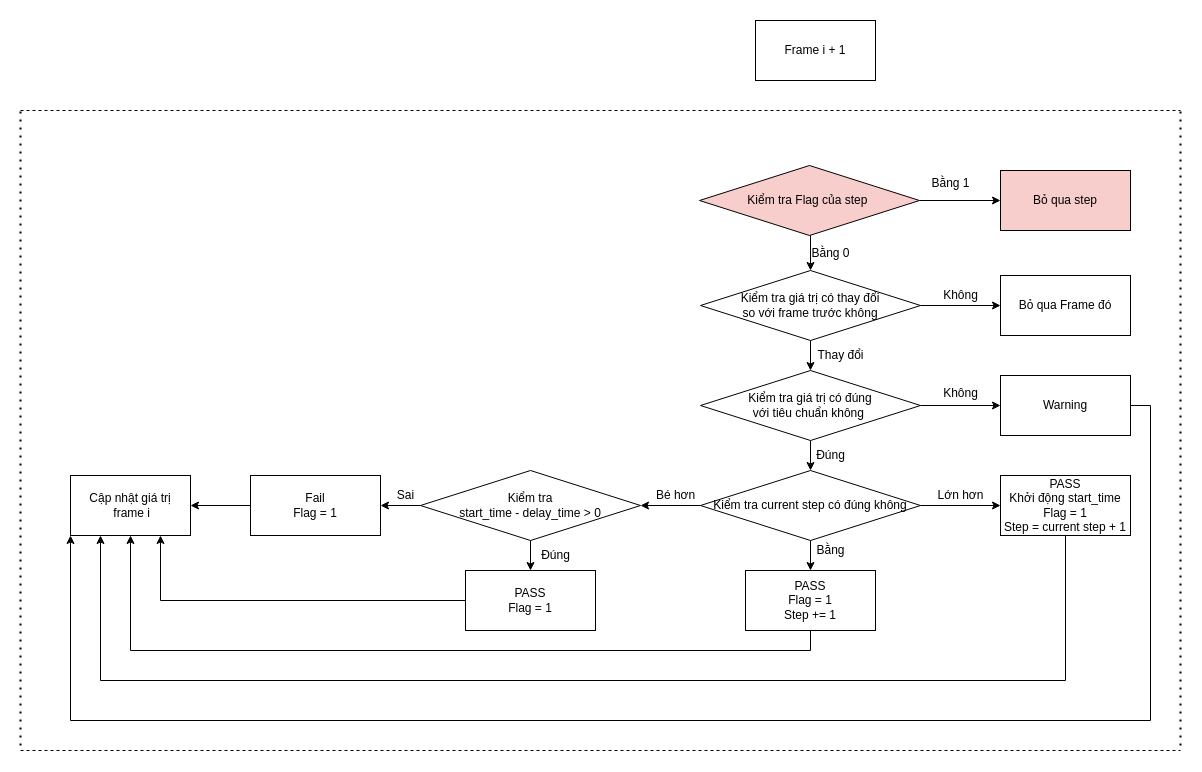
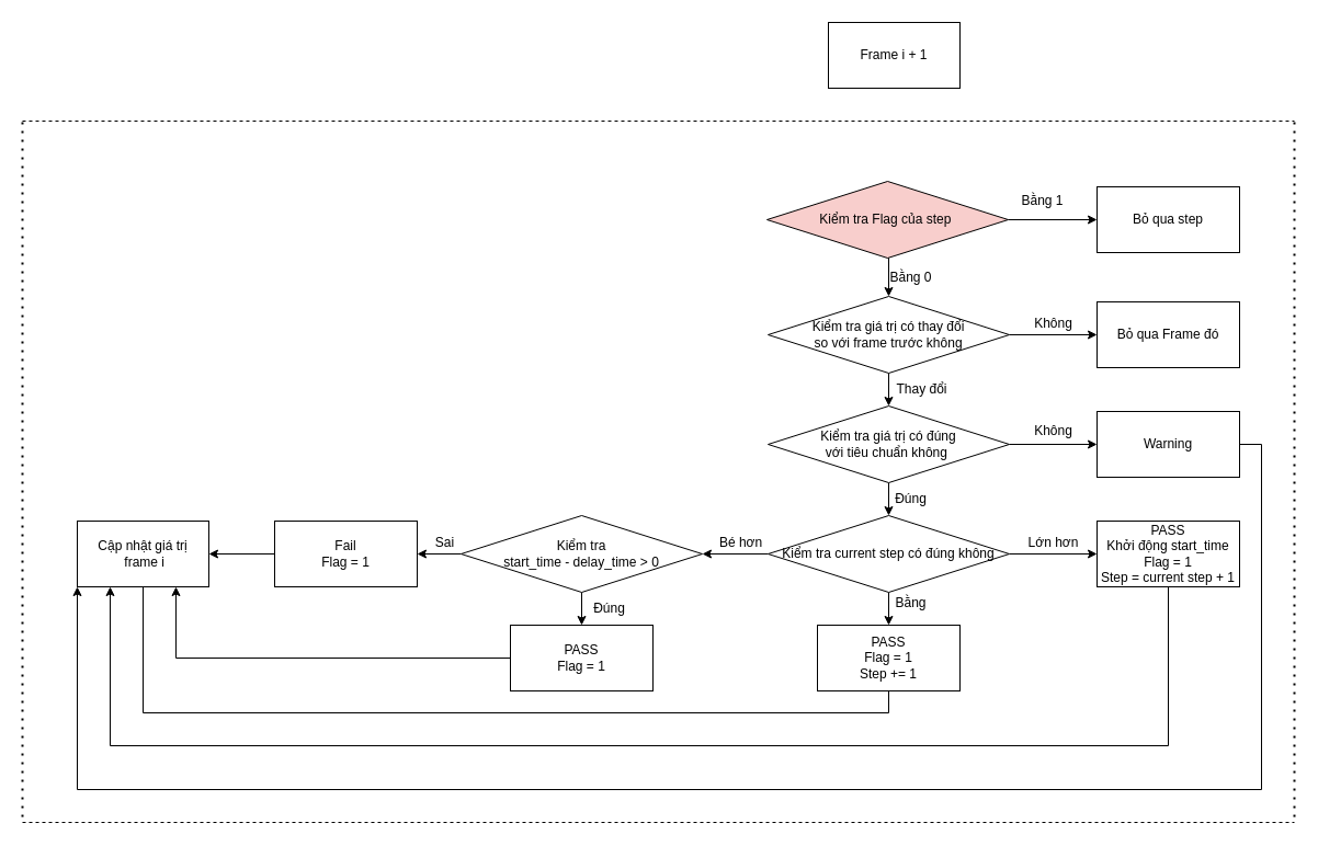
- <mxCell id="39" value="Bỏ qua step" style="rounded=0;whiteSpace=wrap;html=1;fillColor=#f8cecc;" vertex="1" parent="1"><mxGeometry x="1000" y="170" width="130" height="60" as="geometry" /></mxCell>
+ <mxCell id="39" value="Bỏ qua step" style="rounded=0;whiteSpace=wrap;html=1;" vertex="1" parent="1"><mxGeometry x="1000" y="170" width="130" height="60" as="geometry" /></mxCell>
- <mxCell id="21" style="edgeStyle=orthogonalEdgeStyle;rounded=0;orthogonalLoop=1;jettySize=auto;html=1;exitX=0.5;exitY=1;exitDx=0;exitDy=0;entryX=0.5;entryY=1;entryDx=0;entryDy=0;" edge="1" parent="1" source="22" target="40"><mxGeometry relative="1" as="geometry" /></mxCell>
+ <mxCell id="21" style="edgeStyle=orthogonalEdgeStyle;rounded=0;orthogonalLoop=1;jettySize=auto;html=1;exitX=0.5;exitY=1;exitDx=0;exitDy=0;entryX=0.5;entryY=1;entryDx=0;entryDy=0;endArrow=none;" edge="1" parent="1" source="22" target="40"><mxGeometry relative="1" as="geometry" /></mxCell>
